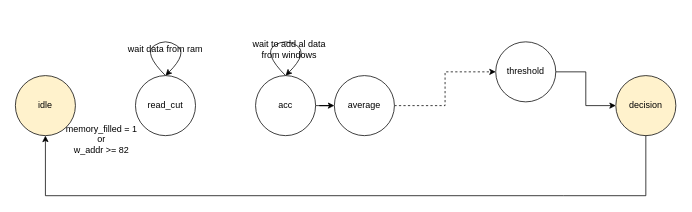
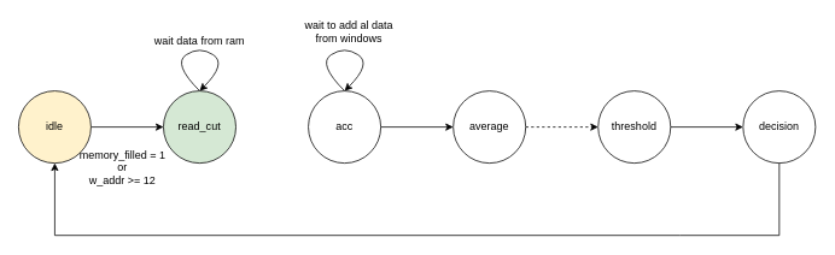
- <mxCell id="17" value="wait data from ram" style="text;html=1;strokeColor=none;fillColor=none;align=center;verticalAlign=middle;whiteSpace=wrap;rounded=0;" parent="1" vertex="1"><mxGeometry x="155" y="50" width="130" height="30" as="geometry" /></mxCell>
+ <mxCell id="17" value="wait data from ram" style="text;html=1;strokeColor=none;fillColor=none;align=center;verticalAlign=middle;whiteSpace=wrap;rounded=0;" parent="1" vertex="1"><mxGeometry x="155" y="30" width="130" height="30" as="geometry" /></mxCell>
- <mxCell id="14" value="wait to add al data from windows" style="text;html=1;strokeColor=none;fillColor=none;align=center;verticalAlign=middle;whiteSpace=wrap;rounded=0;" parent="1" vertex="1"><mxGeometry x="330" y="50" width="110" height="30" as="geometry" /></mxCell>
+ <mxCell id="14" value="wait to add al data from windows" style="text;html=1;strokeColor=none;fillColor=none;align=center;verticalAlign=middle;whiteSpace=wrap;rounded=0;" parent="1" vertex="1"><mxGeometry x="330" width="110" height="30" as="geometry" y="20" /></mxCell>
- <mxCell id="10" value="threshold" style="ellipse;whiteSpace=wrap;html=1;aspect=fixed;" parent="1" vertex="1"><mxGeometry x="660" y="55" width="80" height="80" as="geometry" /></mxCell>
+ <mxCell id="10" value="threshold" style="ellipse;whiteSpace=wrap;html=1;aspect=fixed;" parent="1" vertex="1"><mxGeometry x="660" y="100" width="80" height="80" as="geometry" /></mxCell>
+ <mxCell id="2" value="" style="edgeStyle=orthogonalEdgeStyle;rounded=0;orthogonalLoop=1;jettySize=auto;html=1;entryX=0;entryY=0.5;entryDx=0;entryDy=0;" parent="1" source="3" target="4" edge="1"><mxGeometry relative="1" as="geometry" /></mxCell>
- <mxCell id="4" value="read_cut" style="ellipse;whiteSpace=wrap;html=1;aspect=fixed;" parent="1" vertex="1"><mxGeometry x="180" y="100" width="80" height="80" as="geometry" /></mxCell>
+ <mxCell id="4" value="read_cut" style="ellipse;whiteSpace=wrap;html=1;aspect=fixed;fillColor=#d5e8d4;" parent="1" vertex="1"><mxGeometry x="180" y="100" width="80" height="80" as="geometry" /></mxCell>
- <mxCell id="8" value="average" style="ellipse;whiteSpace=wrap;html=1;aspect=fixed;" parent="1" vertex="1"><mxGeometry x="445" y="100" width="80" height="80" as="geometry" /></mxCell>
+ <mxCell id="8" value="average" style="ellipse;whiteSpace=wrap;html=1;aspect=fixed;" parent="1" vertex="1"><mxGeometry x="500" y="100" width="80" height="80" as="geometry" /></mxCell>
- <mxCell id="11" value="decision" style="ellipse;whiteSpace=wrap;html=1;aspect=fixed;fillColor=#fff2cc;" parent="1" vertex="1"><mxGeometry x="820" y="100" width="80" height="80" as="geometry" /></mxCell>
+ <mxCell id="11" value="decision" style="ellipse;whiteSpace=wrap;html=1;aspect=fixed;" parent="1" vertex="1"><mxGeometry x="820" y="100" width="80" height="80" as="geometry" /></mxCell>
- <mxCell id="13" value="&lt;div&gt;memory_filled = 1&lt;/div&gt;&lt;div&gt;or &lt;br&gt;&lt;/div&gt;&lt;div&gt;w_addr &amp;gt;= 82&lt;br&gt;&lt;/div&gt;" style="text;html=1;strokeColor=none;fillColor=none;align=center;verticalAlign=middle;whiteSpace=wrap;rounded=0;" parent="1" vertex="1"><mxGeometry x="70" y="170" width="130" height="30" as="geometry" /></mxCell>
+ <mxCell id="13" value="&lt;div&gt;memory_filled = 1&lt;/div&gt;&lt;div&gt;or &lt;br&gt;&lt;/div&gt;&lt;div&gt;w_addr &amp;gt;= 12&lt;br&gt;&lt;/div&gt;" style="text;html=1;strokeColor=none;fillColor=none;align=center;verticalAlign=middle;whiteSpace=wrap;rounded=0;" parent="1" vertex="1"><mxGeometry x="70" y="170" width="130" height="30" as="geometry" /></mxCell>
